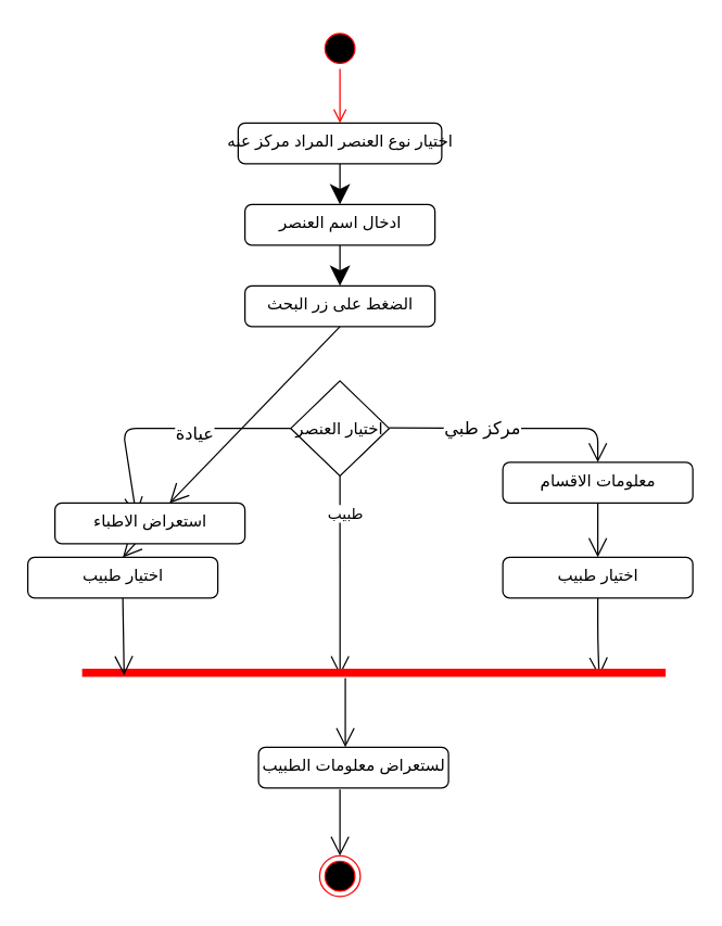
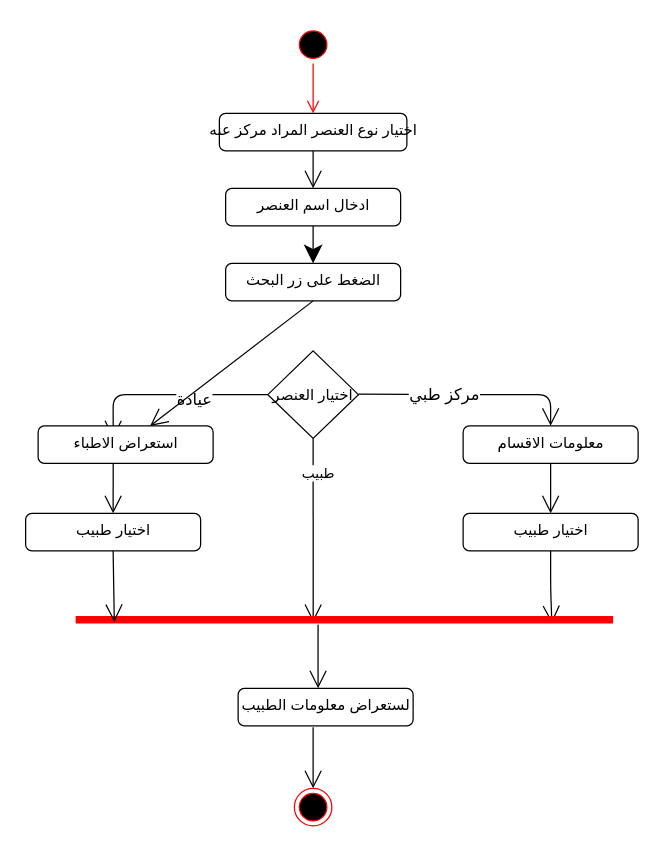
- <mxCell id="15" value="" style="endArrow=classic;endFill=1;endSize=12;html=1;exitX=0.5;exitY=1;exitDx=0;exitDy=0;entryX=0.5;entryY=0;entryDx=0;entryDy=0;" parent="1" source="4" target="16" edge="1"><mxGeometry width="160" relative="1" as="geometry"><mxPoint x="165" y="190" as="sourcePoint" /><mxPoint x="250" y="170" as="targetPoint" /></mxGeometry></mxCell>
+ <mxCell id="15" value="" style="endArrow=open;endFill=1;endSize=12;html=1;exitX=0.5;exitY=1;exitDx=0;exitDy=0;entryX=0.5;entryY=0;entryDx=0;entryDy=0;" parent="1" source="4" target="16" edge="1"><mxGeometry width="160" relative="1" as="geometry"><mxPoint x="165" y="190" as="sourcePoint" /><mxPoint x="250" y="170" as="targetPoint" /></mxGeometry></mxCell>
- <mxCell id="21" value="استعراض الاطباء" style="html=1;align=center;verticalAlign=top;rounded=1;absoluteArcSize=1;arcSize=10;dashed=0;" parent="1" vertex="1"><mxGeometry x="40" y="370" width="140" height="30" as="geometry" /></mxCell>
+ <mxCell id="21" value="استعراض الاطباء" style="html=1;align=center;verticalAlign=top;rounded=1;absoluteArcSize=1;arcSize=10;dashed=0;" parent="1" vertex="1"><mxGeometry x="30" y="340" width="140" height="30" as="geometry" /></mxCell>
